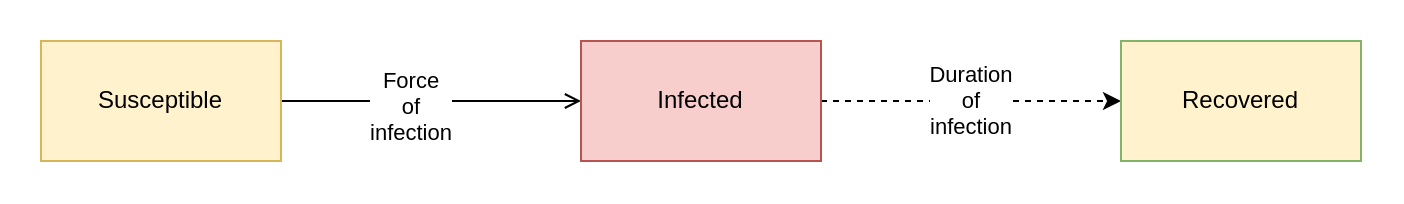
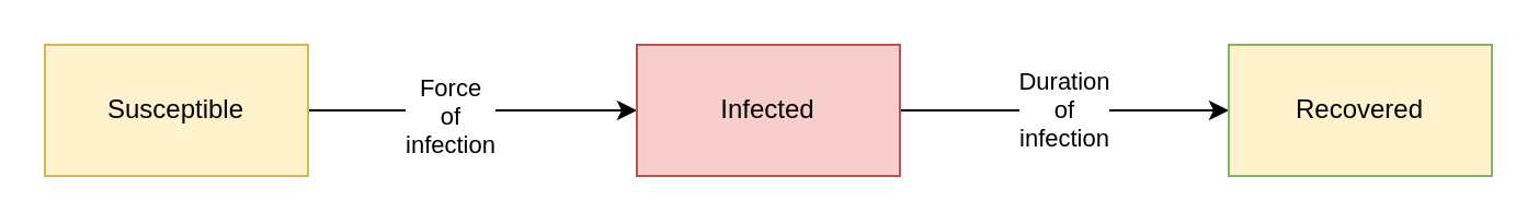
- <mxCell id="2" value="" style="edgeStyle=orthogonalEdgeStyle;rounded=0;orthogonalLoop=1;jettySize=auto;html=1;endArrow=open;" edge="1" parent="1" source="4" target="6"><mxGeometry relative="1" as="geometry" /></mxCell>
+ <mxCell id="2" value="" style="edgeStyle=orthogonalEdgeStyle;rounded=0;orthogonalLoop=1;jettySize=auto;html=1;" edge="1" parent="1" source="4" target="6"><mxGeometry relative="1" as="geometry" /></mxCell>
- <mxCell id="5" value="Duration&lt;br&gt;of&lt;br&gt;infection" style="edgeStyle=orthogonalEdgeStyle;rounded=0;orthogonalLoop=1;jettySize=auto;html=1;dashed=1;" edge="1" parent="1" source="6" target="7"><mxGeometry relative="1" as="geometry" /></mxCell>
+ <mxCell id="5" value="Duration&lt;br&gt;of&lt;br&gt;infection" style="edgeStyle=orthogonalEdgeStyle;rounded=0;orthogonalLoop=1;jettySize=auto;html=1;" edge="1" parent="1" source="6" target="7"><mxGeometry relative="1" as="geometry" /></mxCell>
